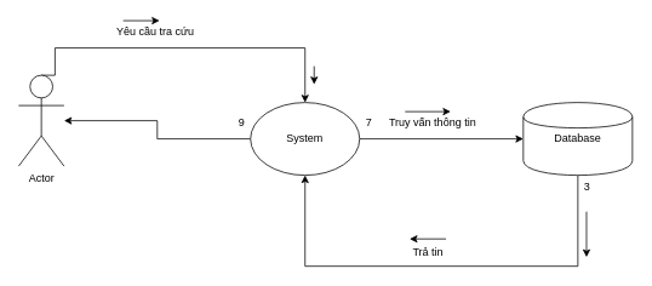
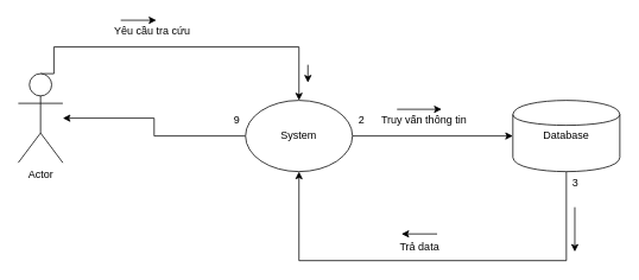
- <mxCell id="11" value="7" style="text;html=1;align=center;verticalAlign=middle;resizable=0;points=[];autosize=1;strokeColor=none;fillColor=none;" vertex="1" parent="1"><mxGeometry x="390" y="120" width="30" height="30" as="geometry" /></mxCell>
+ <mxCell id="11" value="2" style="text;html=1;align=center;verticalAlign=middle;resizable=0;points=[];autosize=1;strokeColor=none;fillColor=none;" vertex="1" parent="1"><mxGeometry x="390" y="120" width="30" height="30" as="geometry" /></mxCell>
- <mxCell id="15" value="Trả tin" style="text;html=1;align=center;verticalAlign=middle;resizable=0;points=[];autosize=1;strokeColor=none;fillColor=none;" vertex="1" parent="1"><mxGeometry x="435" y="262" width="70" height="30" as="geometry" /></mxCell>
+ <mxCell id="15" value="Trả data" style="text;html=1;align=center;verticalAlign=middle;resizable=0;points=[];autosize=1;strokeColor=none;fillColor=none;" vertex="1" parent="1"><mxGeometry x="435" y="262" width="70" height="30" as="geometry" /></mxCell>
